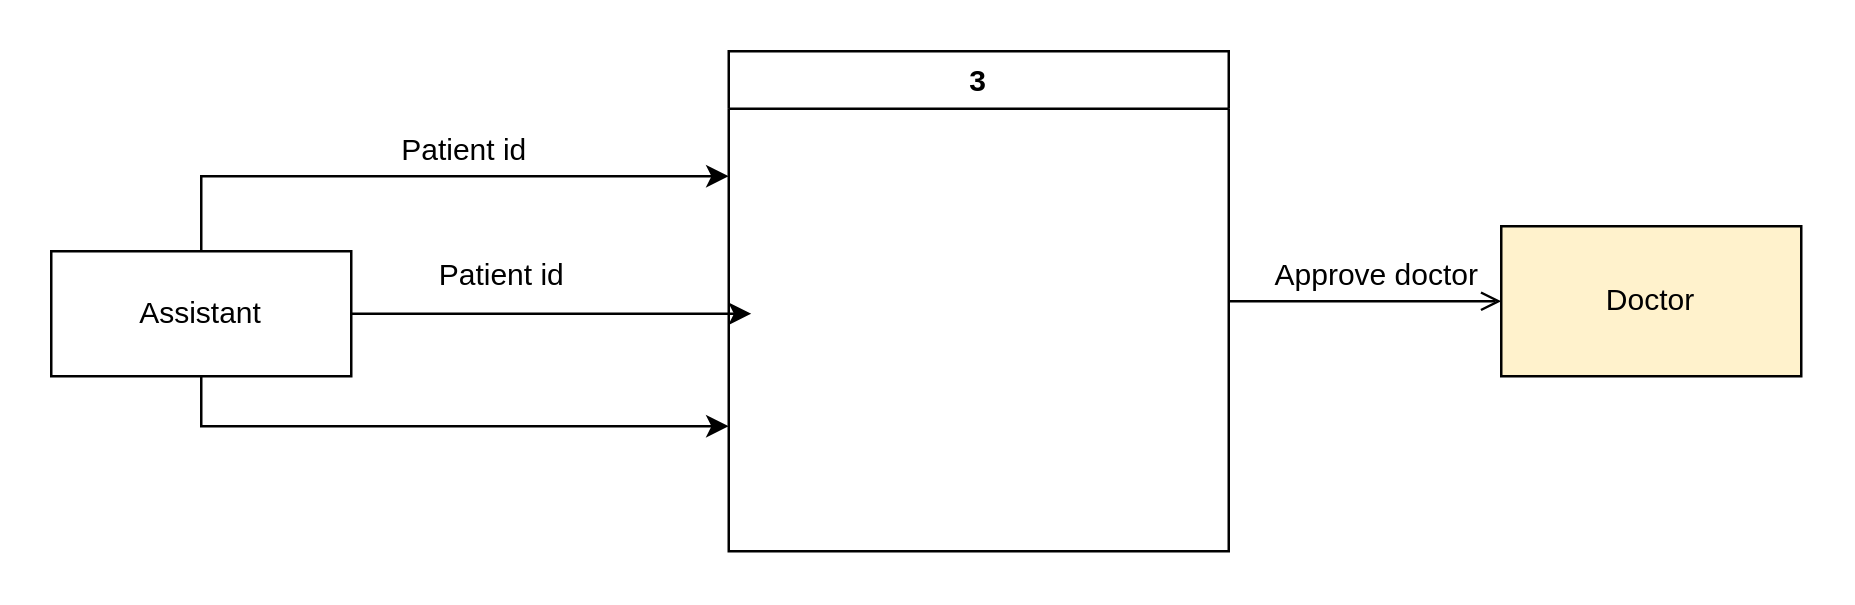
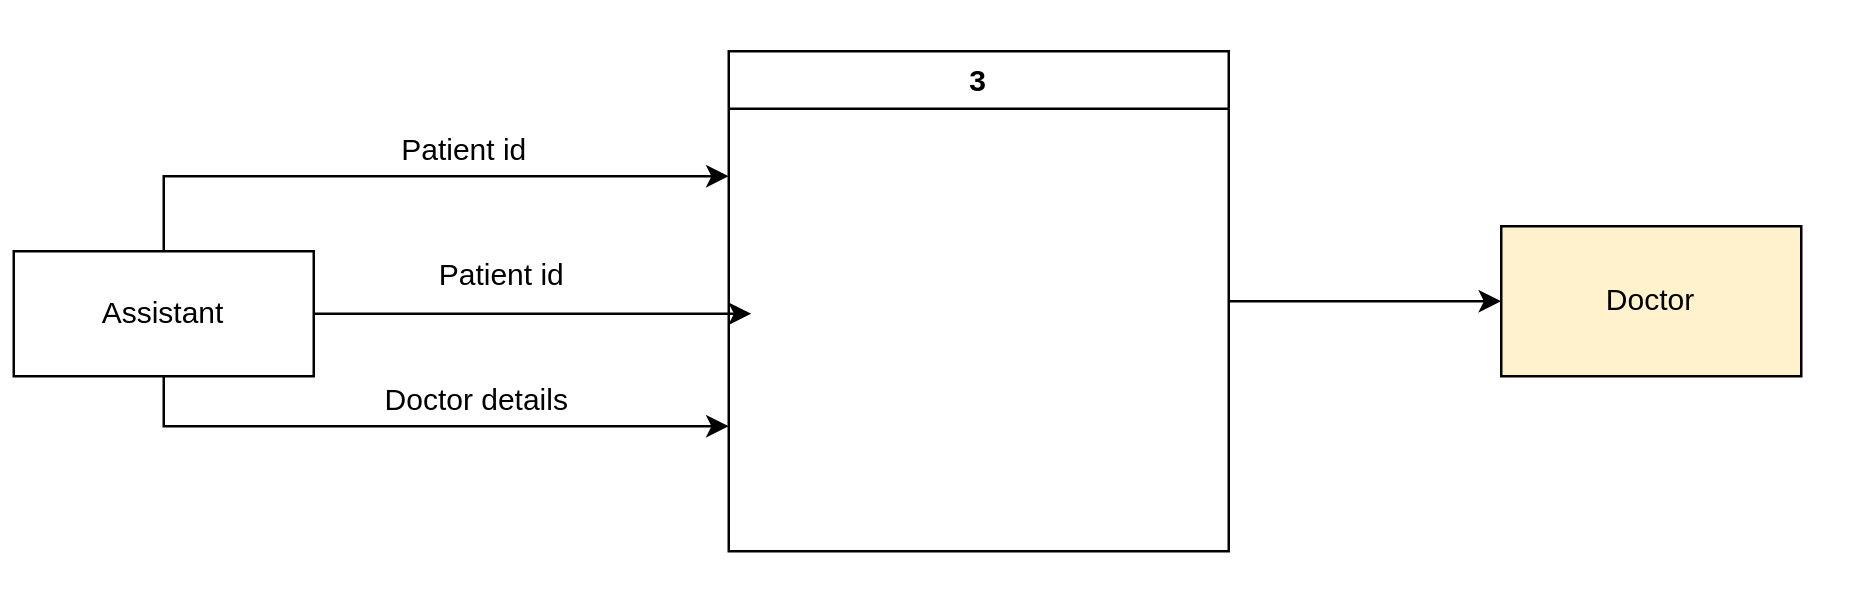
- <mxCell id="12" value="Approve doctor" style="text;html=1;align=center;verticalAlign=middle;resizable=0;points=[];;autosize=1;" vertex="1" parent="1"><mxGeometry x="500" y="100" width="100" height="20" as="geometry" /></mxCell>
- <mxCell id="2" style="edgeStyle=orthogonalEdgeStyle;rounded=0;orthogonalLoop=1;jettySize=auto;html=1;exitX=1;exitY=0.5;exitDx=0;exitDy=0;endArrow=open;" edge="1" parent="1" source="3" target="11"><mxGeometry relative="1" as="geometry" /></mxCell>
+ <mxCell id="2" style="edgeStyle=orthogonalEdgeStyle;rounded=0;orthogonalLoop=1;jettySize=auto;html=1;exitX=1;exitY=0.5;exitDx=0;exitDy=0;" edge="1" parent="1" source="3" target="11"><mxGeometry relative="1" as="geometry" /></mxCell>
- <mxCell id="7" value="Assistant" style="rounded=0;whiteSpace=wrap;html=1;" vertex="1" parent="1"><mxGeometry x="20" y="100" width="120" height="50" as="geometry" /></mxCell>
+ <mxCell id="7" value="Assistant" style="rounded=0;whiteSpace=wrap;html=1;" vertex="1" parent="1"><mxGeometry x="5" y="100" width="120" height="50" as="geometry" /></mxCell>
+ <mxCell id="10" value="Doctor details" style="text;html=1;align=center;verticalAlign=middle;resizable=0;points=[];;autosize=1;" vertex="1" parent="1"><mxGeometry x="145" y="150" width="90" height="20" as="geometry" /></mxCell>
